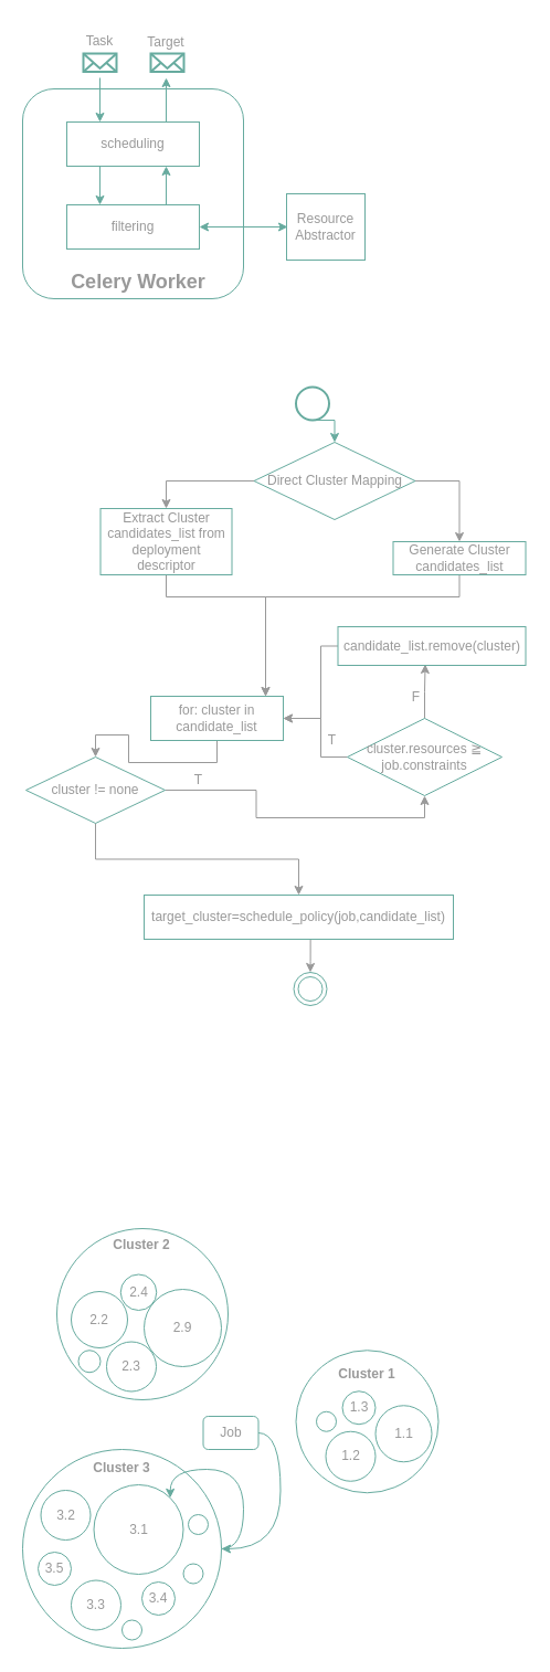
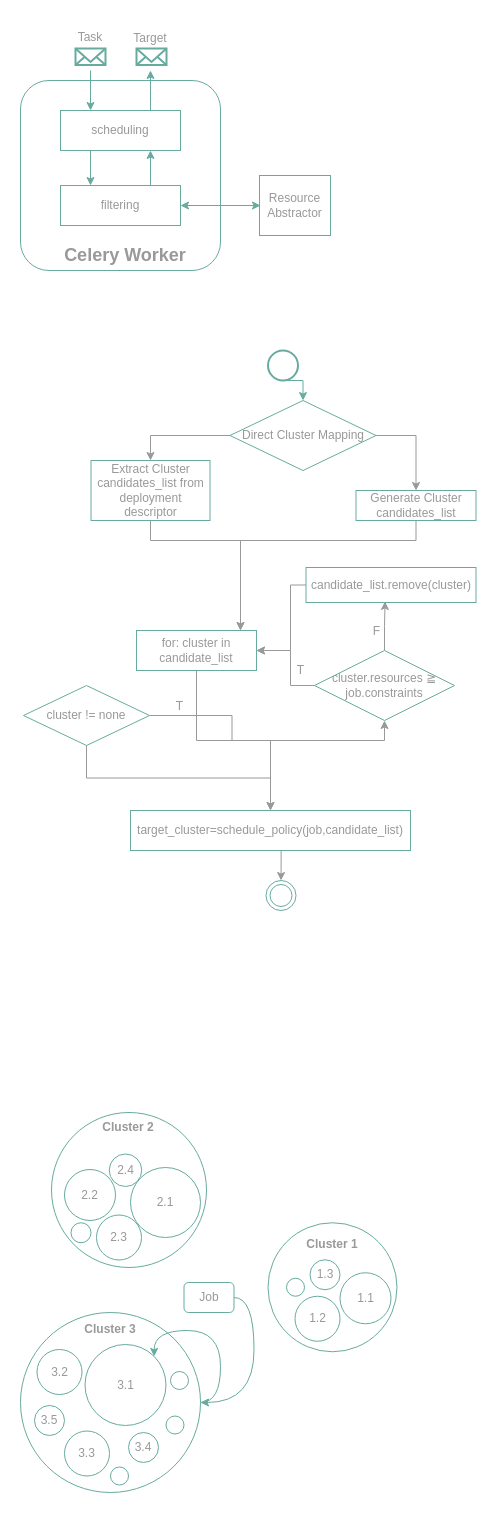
- <mxCell id="31" style="edgeStyle=orthogonalEdgeStyle;rounded=0;orthogonalLoop=1;jettySize=auto;html=1;exitX=0.5;exitY=1;exitDx=0;exitDy=0;entryX=0.5;entryY=0;entryDx=0;entryDy=0;fontSize=12;startArrow=none;startFill=0;fontColor=#999999;labelBackgroundColor=none;strokeColor=#999999;" parent="1" source="32" target="30" edge="1"><mxGeometry relative="1" as="geometry" /></mxCell>
+ <mxCell id="31" style="edgeStyle=orthogonalEdgeStyle;rounded=0;orthogonalLoop=1;jettySize=auto;html=1;exitX=0.5;exitY=1;exitDx=0;exitDy=0;fontSize=12;startArrow=none;startFill=0;fontColor=#999999;labelBackgroundColor=none;strokeColor=#999999;" parent="1" source="32" target="36" edge="1"><mxGeometry relative="1" as="geometry" /></mxCell>
- <mxCell id="44" value="2.9" style="ellipse;whiteSpace=wrap;html=1;aspect=fixed;rounded=0;labelBackgroundColor=none;fontSize=12;strokeColor=#67AB9F;fontColor=#999999;fillColor=none;" parent="1" vertex="1"><mxGeometry x="130" y="1167" width="70" height="70" as="geometry" /></mxCell>
+ <mxCell id="44" value="2.1" style="ellipse;whiteSpace=wrap;html=1;aspect=fixed;rounded=0;labelBackgroundColor=none;fontSize=12;strokeColor=#67AB9F;fontColor=#999999;fillColor=none;" parent="1" vertex="1"><mxGeometry x="130" y="1167" width="70" height="70" as="geometry" /></mxCell>
